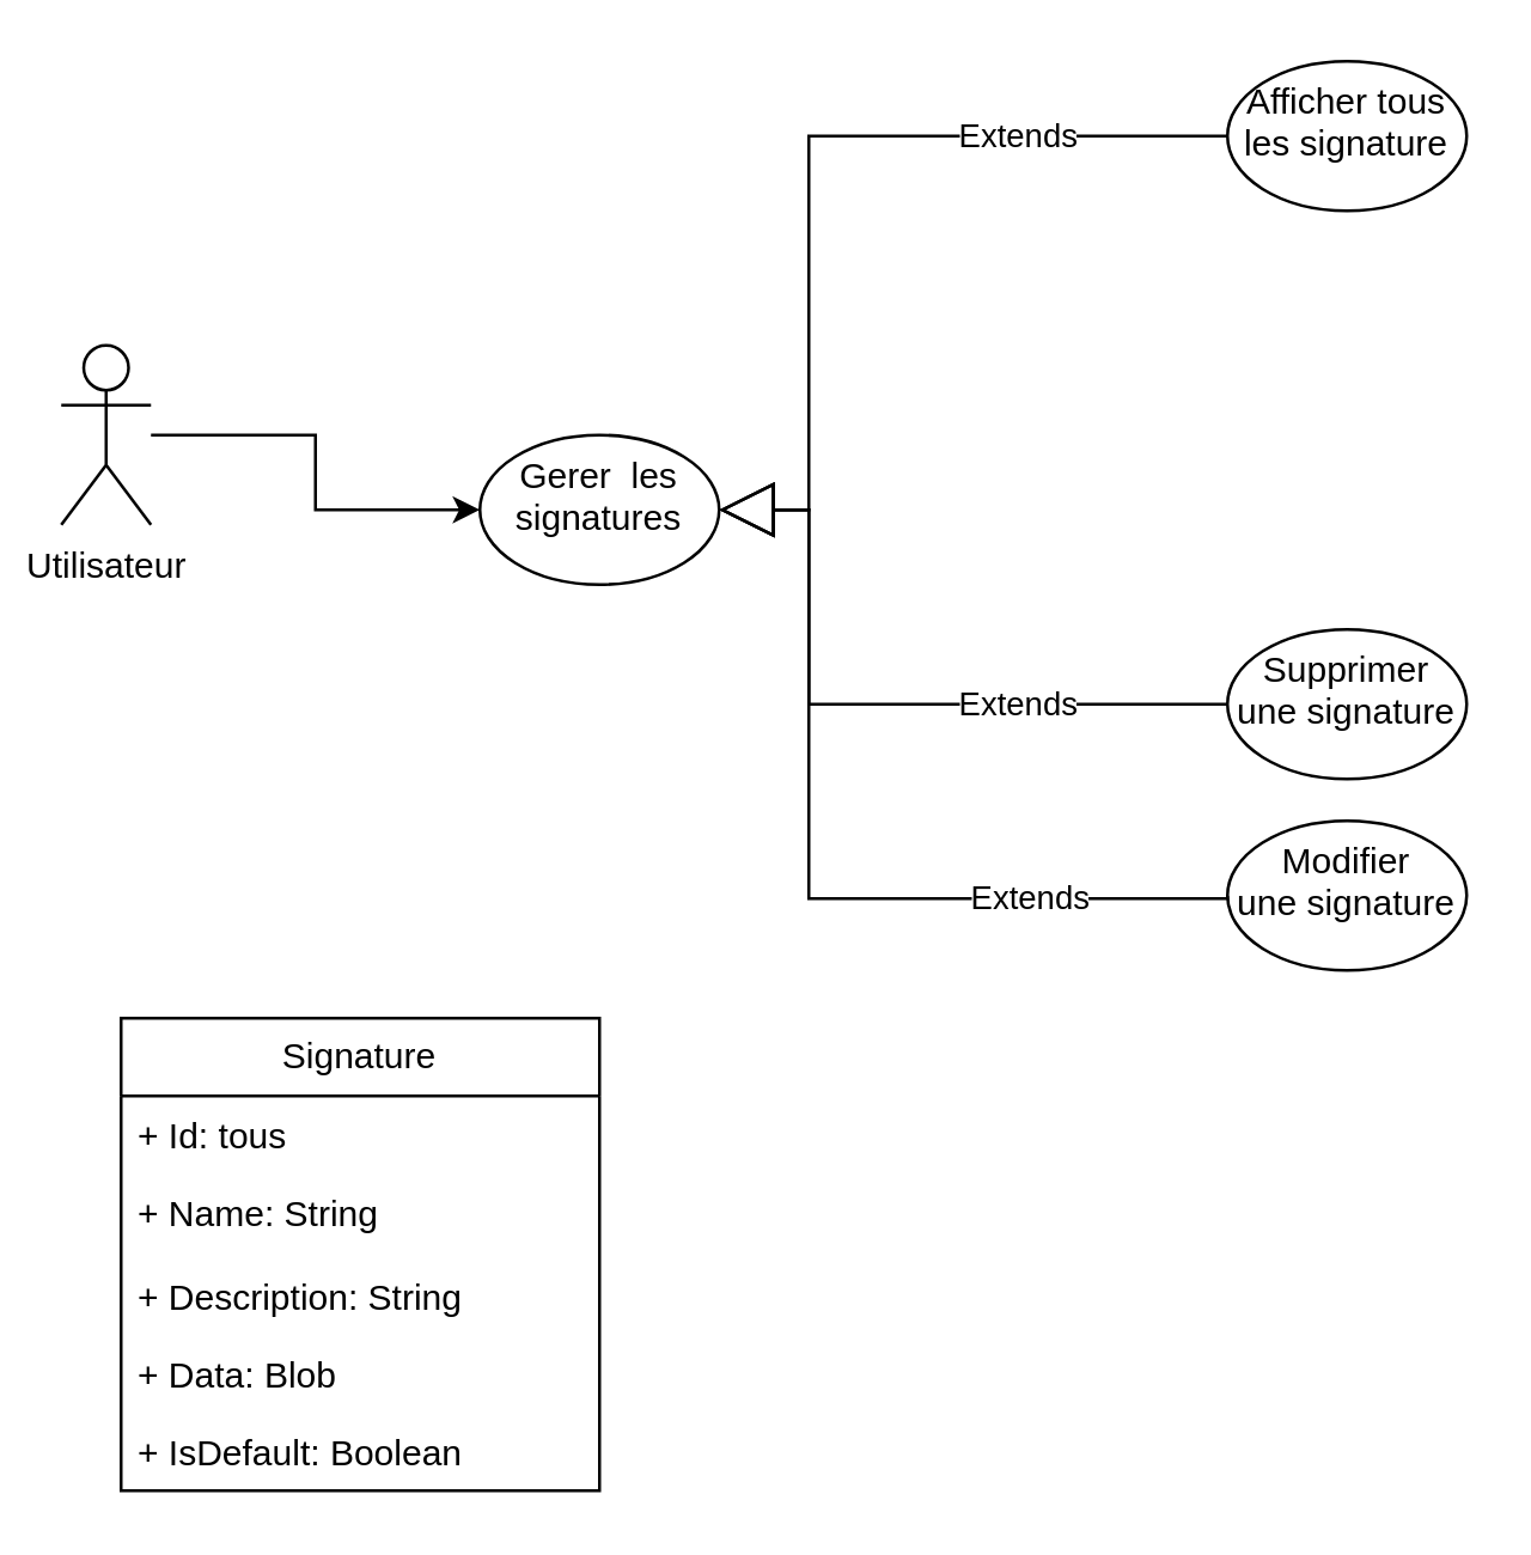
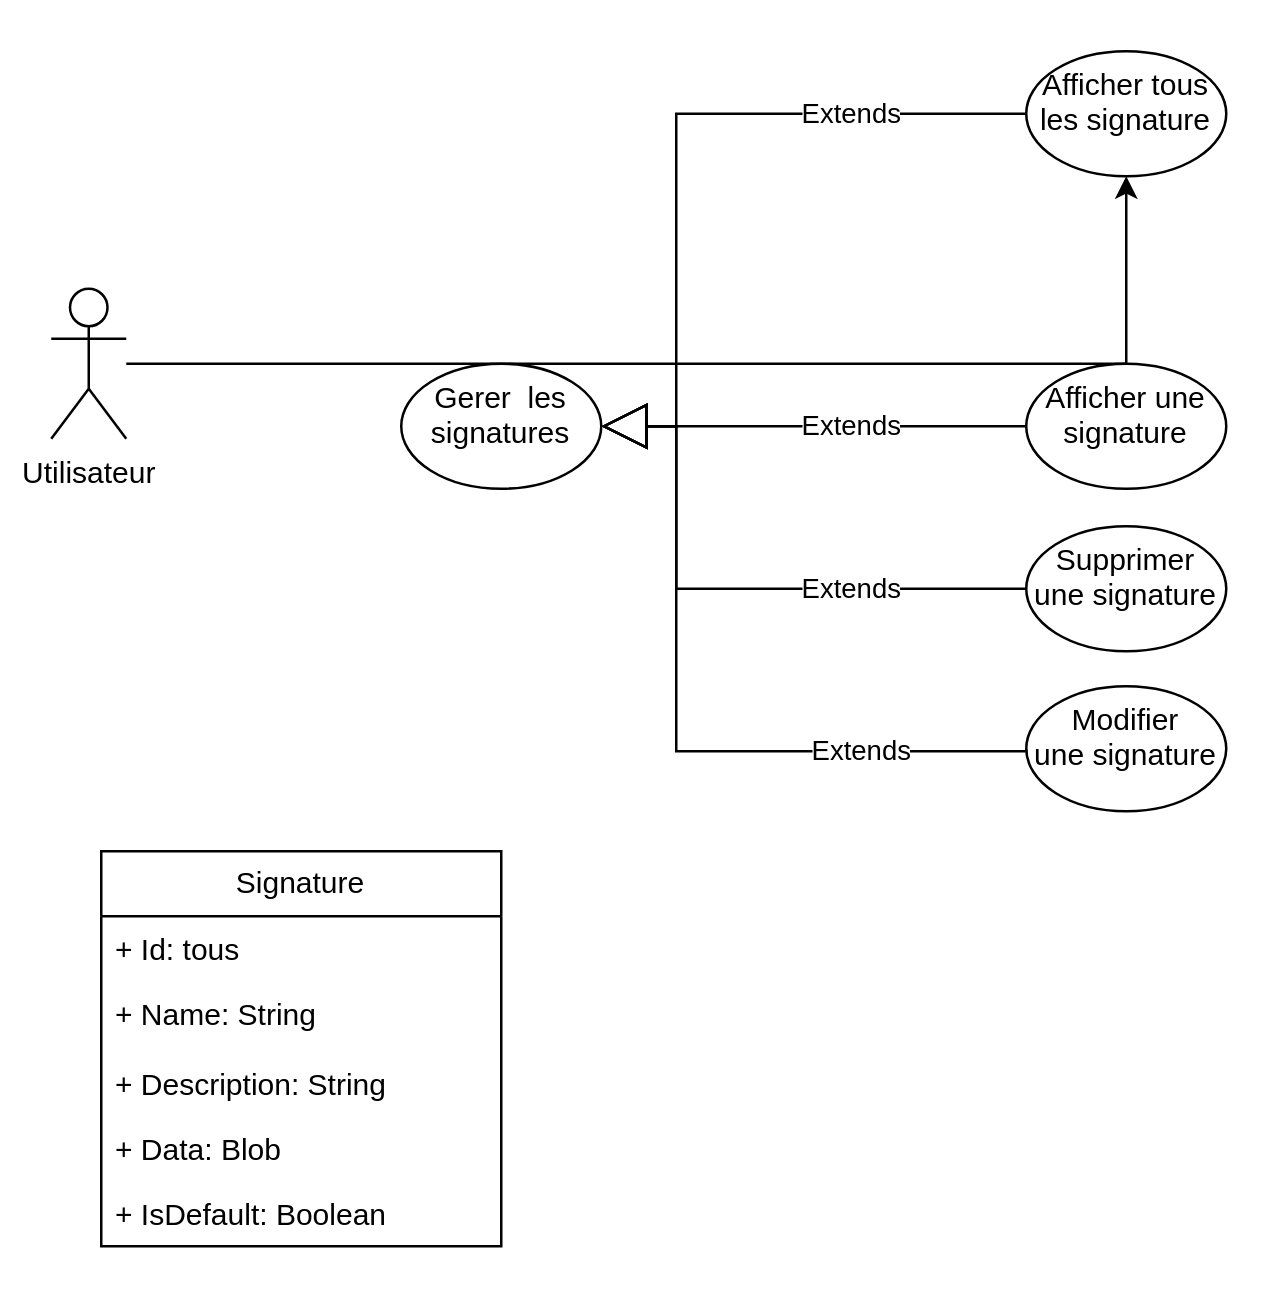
- <mxCell id="2" value="" style="edgeStyle=orthogonalEdgeStyle;rounded=0;orthogonalLoop=1;jettySize=auto;html=1;" parent="1" source="3" target="4" edge="1"><mxGeometry relative="1" as="geometry" /></mxCell>
+ <mxCell id="2" value="" style="edgeStyle=orthogonalEdgeStyle;rounded=0;orthogonalLoop=1;jettySize=auto;html=1;" parent="1" source="3" target="5" edge="1"><mxGeometry relative="1" as="geometry" /></mxCell>
+ <mxCell id="9" value="Extends" style="endArrow=block;endSize=16;endFill=0;html=1;rounded=0;exitX=0;exitY=0.5;exitDx=0;exitDy=0;entryX=1;entryY=0.5;entryDx=0;entryDy=0;" parent="1" source="6" target="4" edge="1"><mxGeometry x="-0.176" width="160" relative="1" as="geometry"><mxPoint x="390" y="120" as="sourcePoint" /><mxPoint x="250" y="180" as="targetPoint" /><mxPoint as="offset" /></mxGeometry></mxCell>
+ <mxCell id="6" value="Afficher une signature" style="ellipse;whiteSpace=wrap;html=1;verticalAlign=top;" parent="1" vertex="1"><mxGeometry x="410" y="145" width="80" height="50" as="geometry" /></mxCell>
